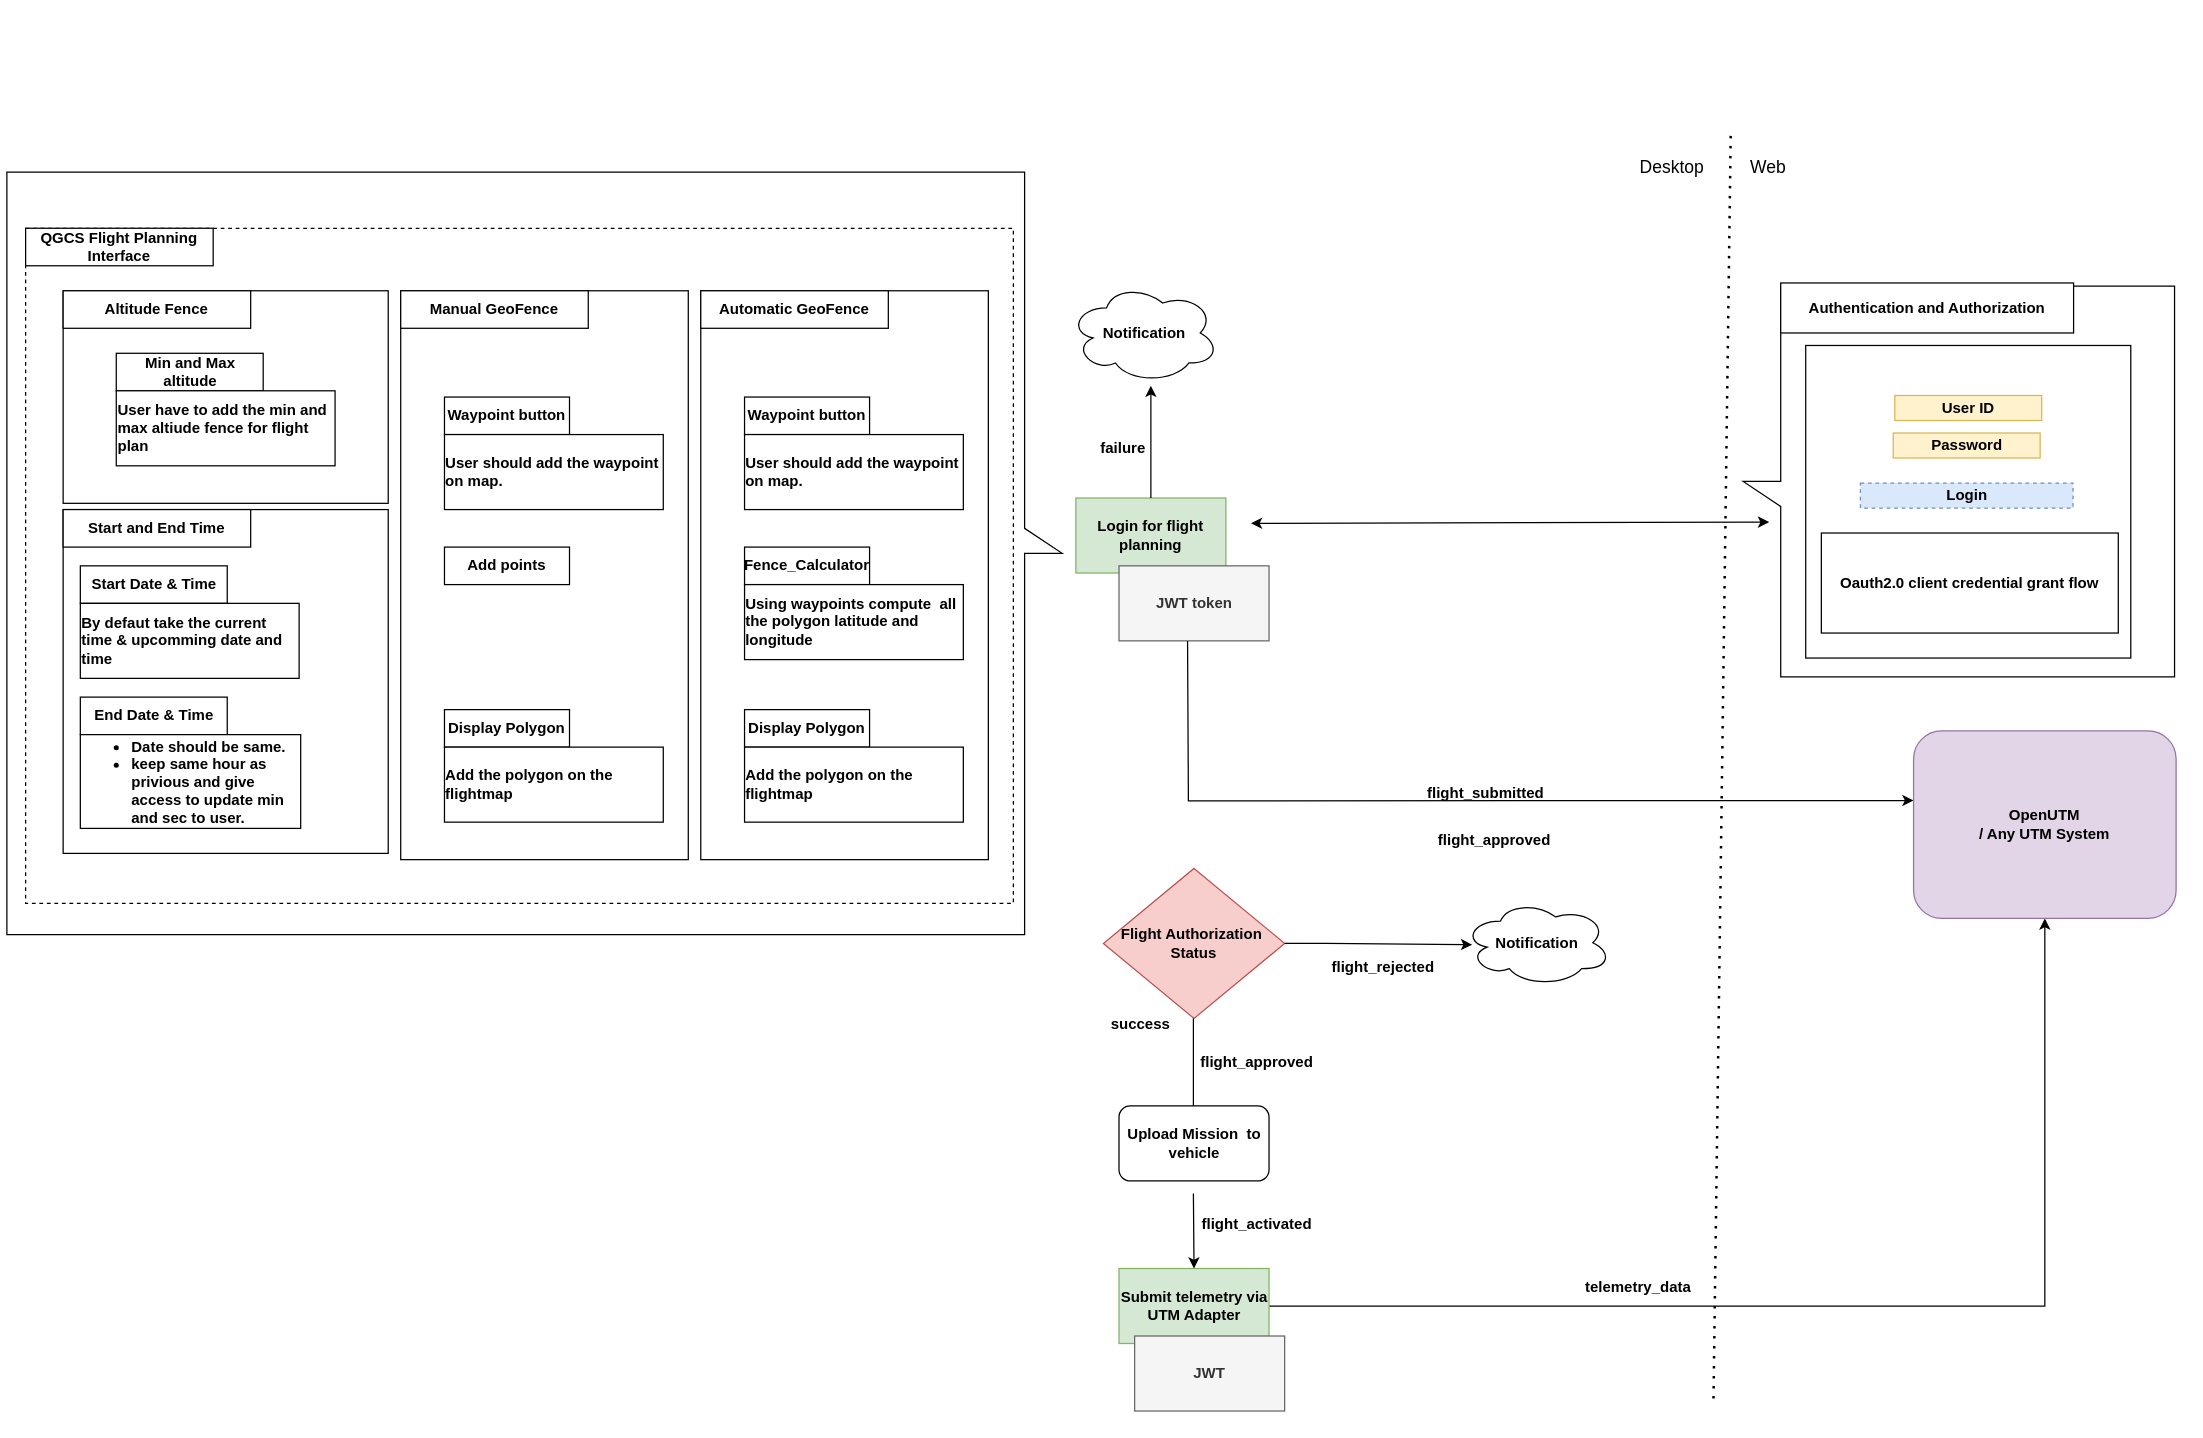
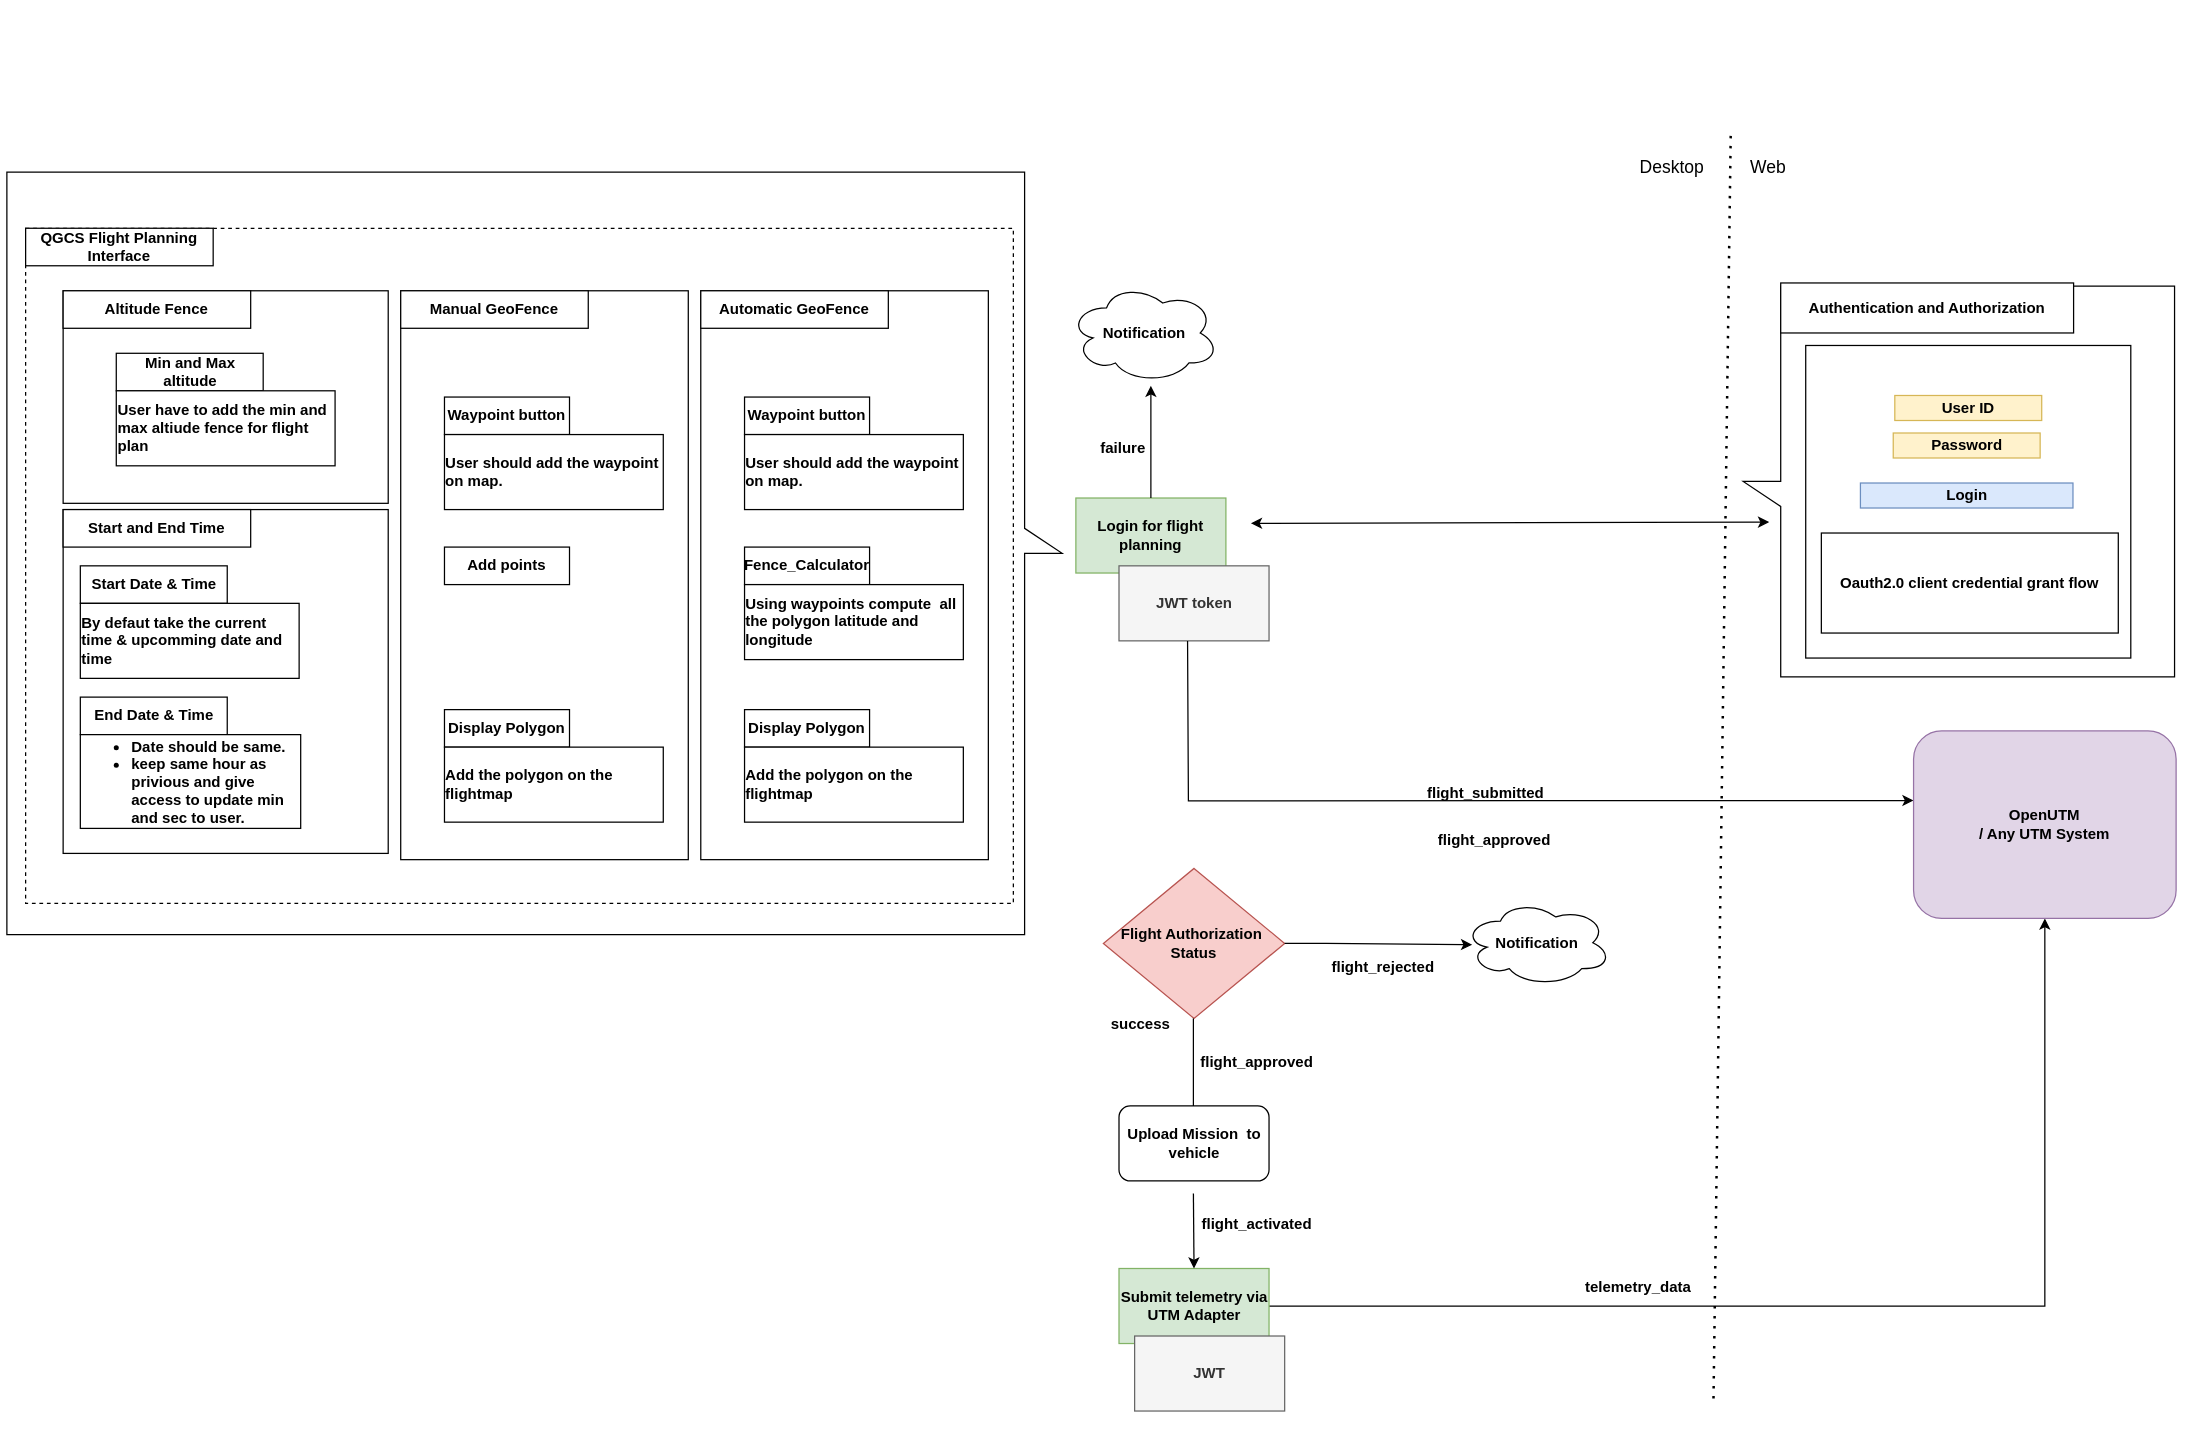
- <mxCell id="50" value="Login" style="rounded=0;whiteSpace=wrap;html=1;fillColor=#dae8fc;strokeColor=#6c8ebf;fontStyle=1;dashed=1;" parent="1" vertex="1"><mxGeometry x="1487.5" y="385.75" width="170" height="20" as="geometry" /></mxCell>
+ <mxCell id="50" value="Login" style="rounded=0;whiteSpace=wrap;html=1;fillColor=#dae8fc;strokeColor=#6c8ebf;fontStyle=1" parent="1" vertex="1"><mxGeometry x="1487.5" y="385.75" width="170" height="20" as="geometry" /></mxCell>
